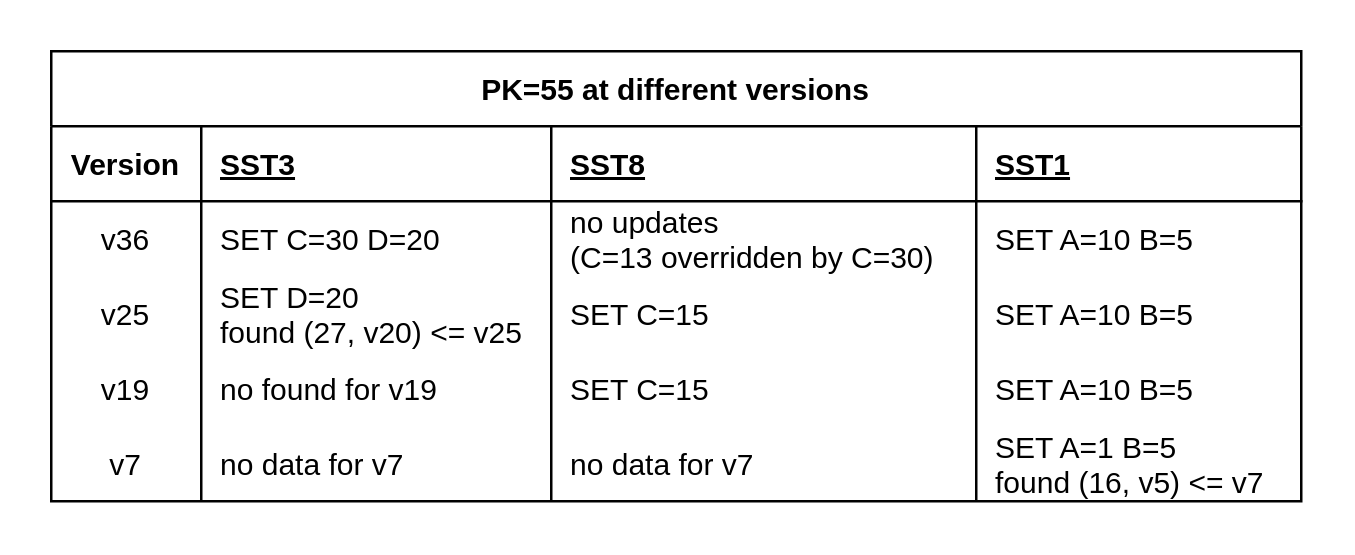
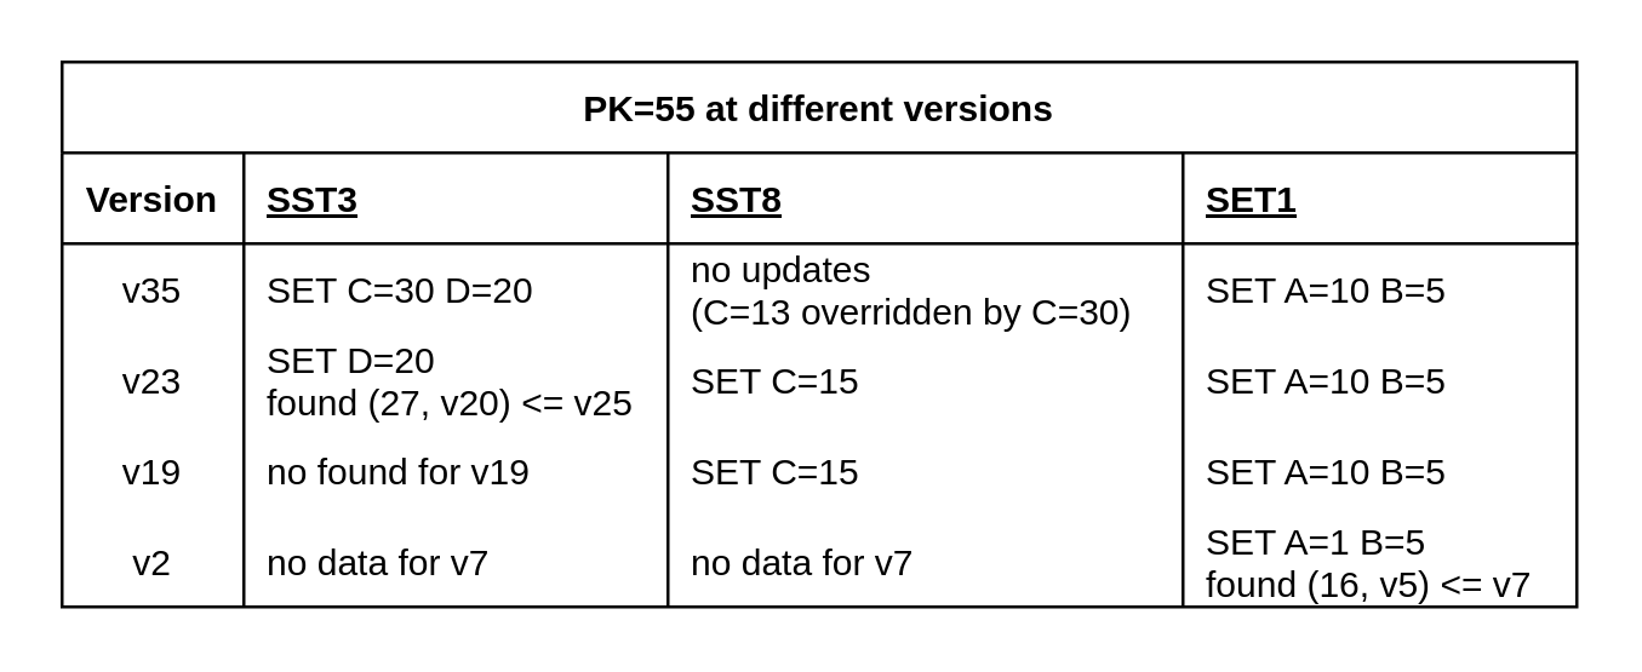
- <mxCell id="7" value="SST1" style="shape=partialRectangle;connectable=0;fillColor=none;top=0;left=0;bottom=0;right=0;align=left;spacingLeft=6;fontStyle=5;overflow=hidden;" parent="3" vertex="1"><mxGeometry x="370" width="130" height="30" as="geometry"><mxRectangle width="130" height="30" as="alternateBounds" /></mxGeometry></mxCell>
+ <mxCell id="7" value="SET1" style="shape=partialRectangle;connectable=0;fillColor=none;top=0;left=0;bottom=0;right=0;align=left;spacingLeft=6;fontStyle=5;overflow=hidden;" parent="3" vertex="1"><mxGeometry x="370" width="130" height="30" as="geometry"><mxRectangle width="130" height="30" as="alternateBounds" /></mxGeometry></mxCell>
- <mxCell id="9" value="v36" style="shape=partialRectangle;connectable=0;fillColor=none;top=0;left=0;bottom=0;right=0;editable=1;overflow=hidden;" parent="8" vertex="1"><mxGeometry width="60" height="30" as="geometry"><mxRectangle width="60" height="30" as="alternateBounds" /></mxGeometry></mxCell>
+ <mxCell id="9" value="v35" style="shape=partialRectangle;connectable=0;fillColor=none;top=0;left=0;bottom=0;right=0;editable=1;overflow=hidden;" parent="8" vertex="1"><mxGeometry width="60" height="30" as="geometry"><mxRectangle width="60" height="30" as="alternateBounds" /></mxGeometry></mxCell>
- <mxCell id="14" value="v25" style="shape=partialRectangle;connectable=0;fillColor=none;top=0;left=0;bottom=0;right=0;editable=1;overflow=hidden;" parent="13" vertex="1"><mxGeometry width="60" height="30" as="geometry"><mxRectangle width="60" height="30" as="alternateBounds" /></mxGeometry></mxCell>
+ <mxCell id="14" value="v23" style="shape=partialRectangle;connectable=0;fillColor=none;top=0;left=0;bottom=0;right=0;editable=1;overflow=hidden;" parent="13" vertex="1"><mxGeometry width="60" height="30" as="geometry"><mxRectangle width="60" height="30" as="alternateBounds" /></mxGeometry></mxCell>
- <mxCell id="24" value="v7" style="shape=partialRectangle;connectable=0;fillColor=none;top=0;left=0;bottom=0;right=0;editable=1;overflow=hidden;" parent="23" vertex="1"><mxGeometry width="60" height="30" as="geometry"><mxRectangle width="60" height="30" as="alternateBounds" /></mxGeometry></mxCell>
+ <mxCell id="24" value="v2" style="shape=partialRectangle;connectable=0;fillColor=none;top=0;left=0;bottom=0;right=0;editable=1;overflow=hidden;" parent="23" vertex="1"><mxGeometry width="60" height="30" as="geometry"><mxRectangle width="60" height="30" as="alternateBounds" /></mxGeometry></mxCell>
